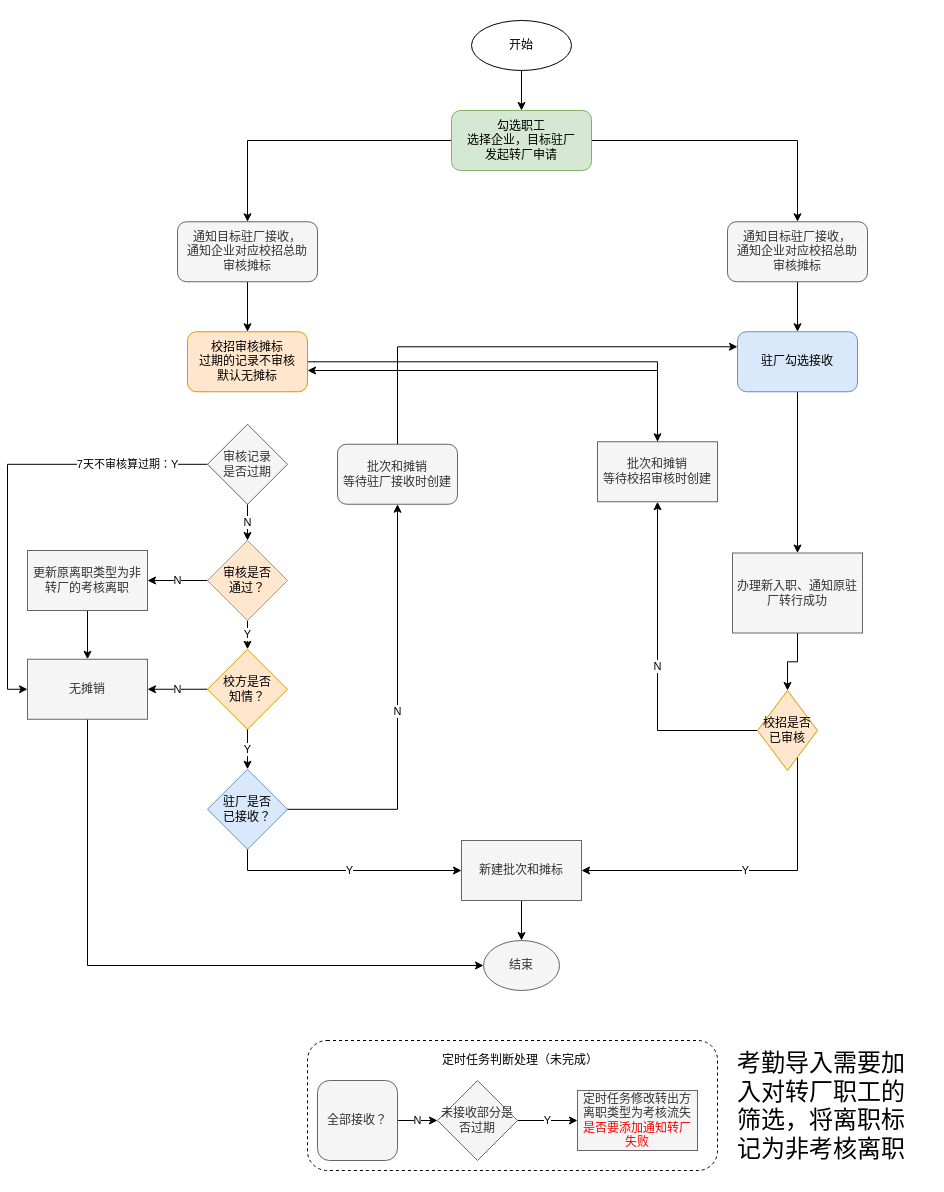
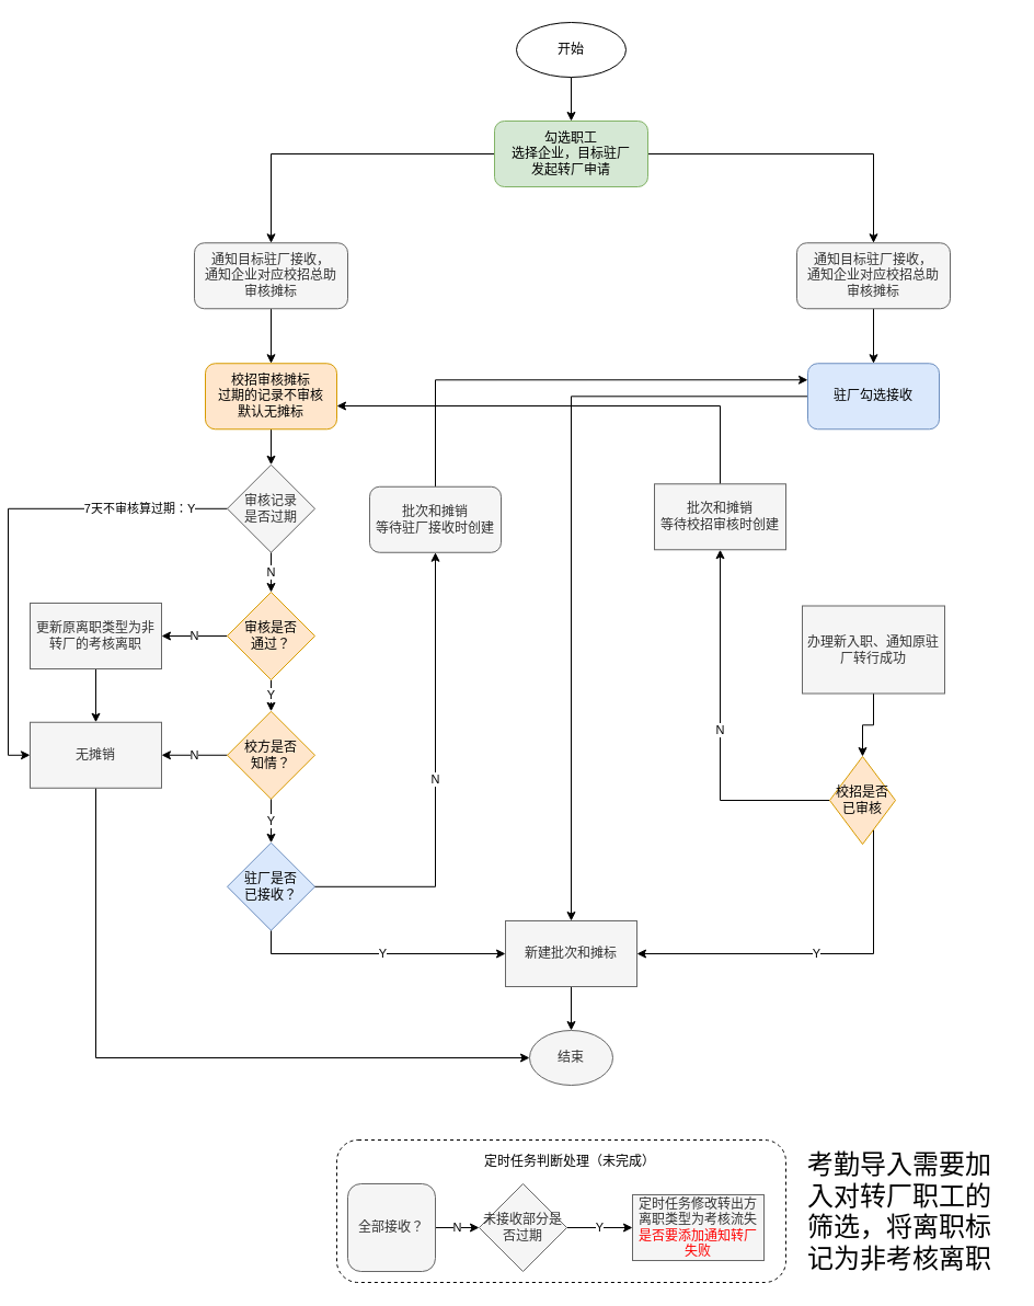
- <mxCell id="7" value="" style="edgeStyle=orthogonalEdgeStyle;rounded=0;orthogonalLoop=1;jettySize=auto;html=1;" parent="1" source="8" target="34" edge="1"><mxGeometry relative="1" as="geometry" /></mxCell>
+ <mxCell id="7" value="" style="edgeStyle=orthogonalEdgeStyle;rounded=0;orthogonalLoop=1;jettySize=auto;html=1;" parent="1" source="8" target="50" edge="1"><mxGeometry relative="1" as="geometry" /></mxCell>
- <mxCell id="13" value="" style="edgeStyle=orthogonalEdgeStyle;rounded=0;orthogonalLoop=1;jettySize=auto;html=1;" parent="1" source="14" target="19" edge="1"><mxGeometry relative="1" as="geometry" /></mxCell>
+ <mxCell id="13" value="" style="edgeStyle=orthogonalEdgeStyle;rounded=0;orthogonalLoop=1;jettySize=auto;html=1;" parent="1" source="14" target="28" edge="1"><mxGeometry relative="1" as="geometry" /></mxCell>
